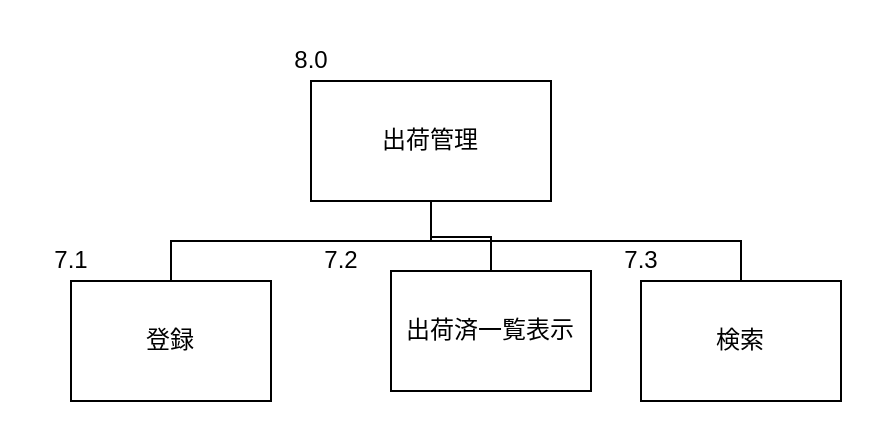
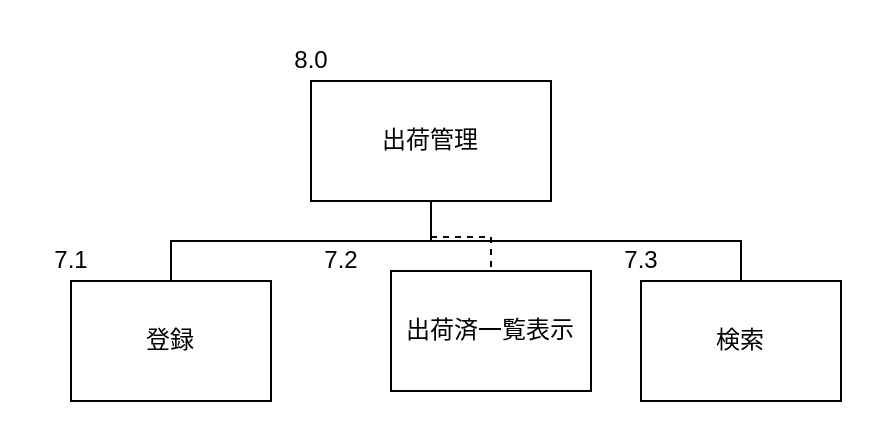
- <mxCell id="4" value="" style="edgeStyle=elbowEdgeStyle;elbow=vertical;startArrow=none;endArrow=none;rounded=0;exitX=0.5;exitY=1;exitDx=0;exitDy=0;" parent="1" source="2" target="3" edge="1"><mxGeometry relative="1" as="geometry"><mxPoint x="5" y="100" as="sourcePoint" /></mxGeometry></mxCell>
+ <mxCell id="4" value="" style="edgeStyle=elbowEdgeStyle;elbow=vertical;startArrow=none;endArrow=none;rounded=0;exitX=0.5;exitY=1;exitDx=0;exitDy=0;dashed=1;" parent="1" source="2" target="3" edge="1"><mxGeometry relative="1" as="geometry"><mxPoint x="5" y="100" as="sourcePoint" /></mxGeometry></mxCell>
